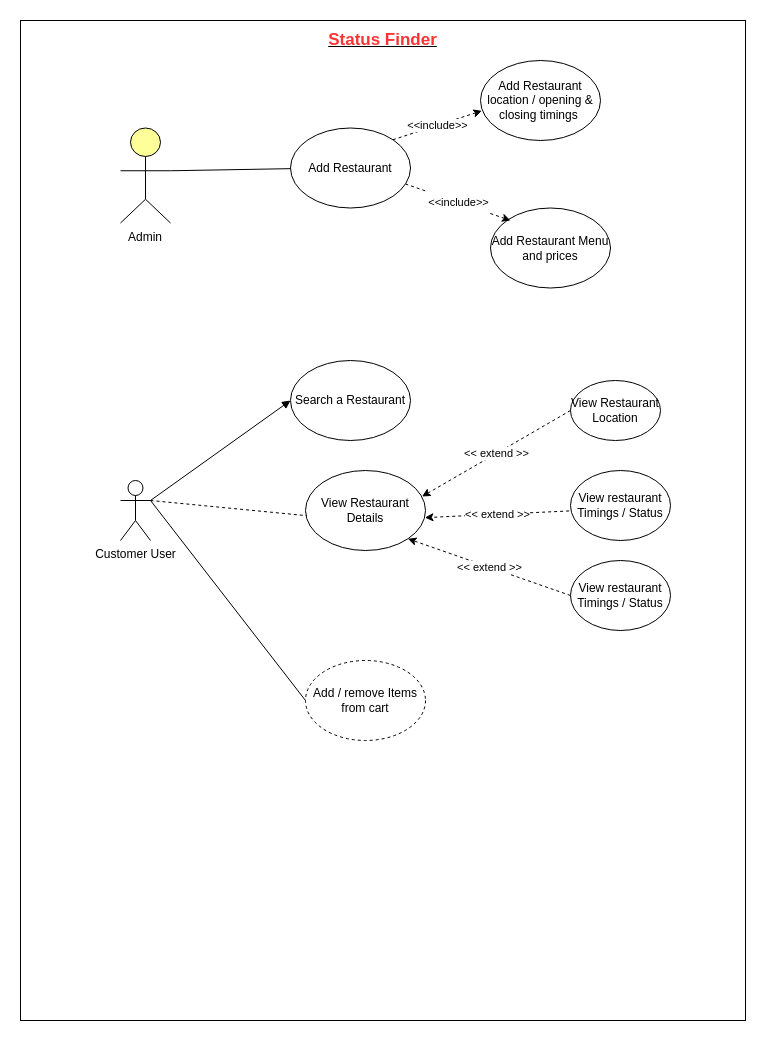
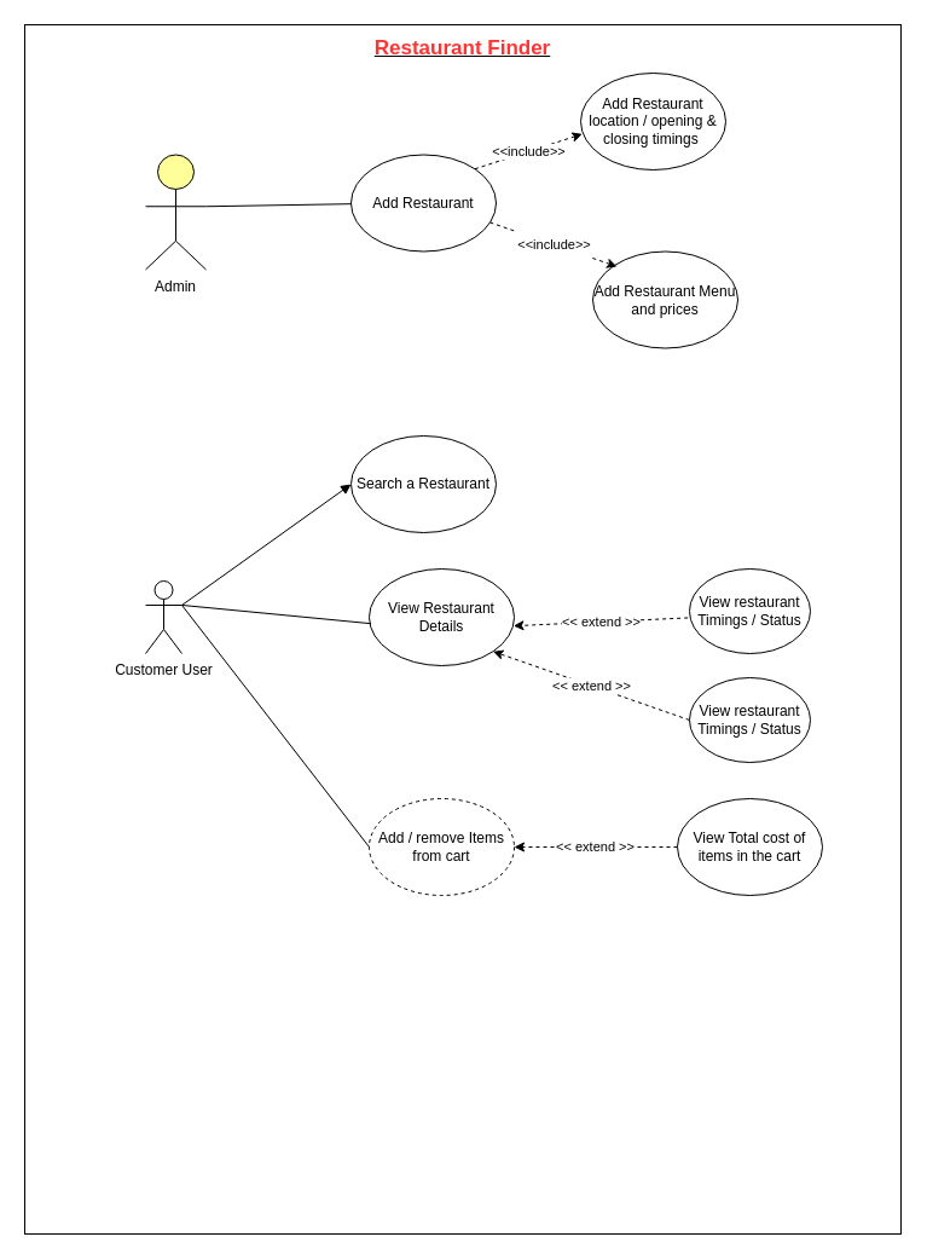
- <mxCell id="25" value="&lt;b&gt;&lt;u&gt;&lt;font color=&quot;#ff3333&quot; style=&quot;font-size: 17px&quot;&gt;Status Finder&lt;/font&gt;&lt;/u&gt;&lt;/b&gt;" style="text;html=1;strokeColor=none;fillColor=none;align=center;verticalAlign=middle;whiteSpace=wrap;rounded=0;" vertex="1" parent="1"><mxGeometry x="300" y="30" width="165" height="20" as="geometry" /></mxCell>
+ <mxCell id="25" value="&lt;b&gt;&lt;u&gt;&lt;font color=&quot;#ff3333&quot; style=&quot;font-size: 17px&quot;&gt;Restaurant Finder&lt;/font&gt;&lt;/u&gt;&lt;/b&gt;" style="text;html=1;strokeColor=none;fillColor=none;align=center;verticalAlign=middle;whiteSpace=wrap;rounded=0;" vertex="1" parent="1"><mxGeometry x="300" y="30" width="165" height="20" as="geometry" /></mxCell>
- <mxCell id="19" value="View Restaurant Location" style="ellipse;whiteSpace=wrap;html=1;" vertex="1" parent="1"><mxGeometry x="570" y="380" width="90" height="60" as="geometry" /></mxCell>
- <mxCell id="22" value="&amp;lt;&amp;lt; extend &amp;gt;&amp;gt;" style="endArrow=classic;html=1;dashed=1;entryX=0.971;entryY=0.325;entryDx=0;entryDy=0;entryPerimeter=0;exitX=0;exitY=0.5;exitDx=0;exitDy=0;" edge="1" parent="1" source="19" target="9"><mxGeometry width="50" height="50" relative="1" as="geometry"><mxPoint x="390" y="610" as="sourcePoint" /><mxPoint x="440" y="560" as="targetPoint" /></mxGeometry></mxCell>
- <mxCell id="13" value="" style="endArrow=none;html=1;entryX=0.012;entryY=0.565;entryDx=0;entryDy=0;entryPerimeter=0;exitX=1;exitY=0.333;exitDx=0;exitDy=0;exitPerimeter=0;dashed=1;" edge="1" parent="1" source="3" target="9"><mxGeometry width="50" height="50" relative="1" as="geometry"><mxPoint x="130" y="450" as="sourcePoint" /><mxPoint x="300" y="410" as="targetPoint" /></mxGeometry></mxCell>
+ <mxCell id="13" value="" style="endArrow=none;html=1;entryX=0.012;entryY=0.565;entryDx=0;entryDy=0;entryPerimeter=0;exitX=1;exitY=0.333;exitDx=0;exitDy=0;exitPerimeter=0;" edge="1" parent="1" source="3" target="9"><mxGeometry width="50" height="50" relative="1" as="geometry"><mxPoint x="130" y="450" as="sourcePoint" /><mxPoint x="300" y="410" as="targetPoint" /></mxGeometry></mxCell>
+ <mxCell id="18" value="&amp;lt;&amp;lt; extend &amp;gt;&amp;gt;" style="endArrow=classic;html=1;dashed=1;entryX=1;entryY=0.5;entryDx=0;entryDy=0;" edge="1" parent="1" source="17" target="10"><mxGeometry width="50" height="50" relative="1" as="geometry"><mxPoint x="410" y="640" as="sourcePoint" /><mxPoint x="460" y="590" as="targetPoint" /></mxGeometry></mxCell>
+ <mxCell id="17" value="View Total cost of &lt;br&gt;items in the cart" style="ellipse;whiteSpace=wrap;html=1;" vertex="1" parent="1"><mxGeometry x="560" y="660" width="120" height="80" as="geometry" /></mxCell>
